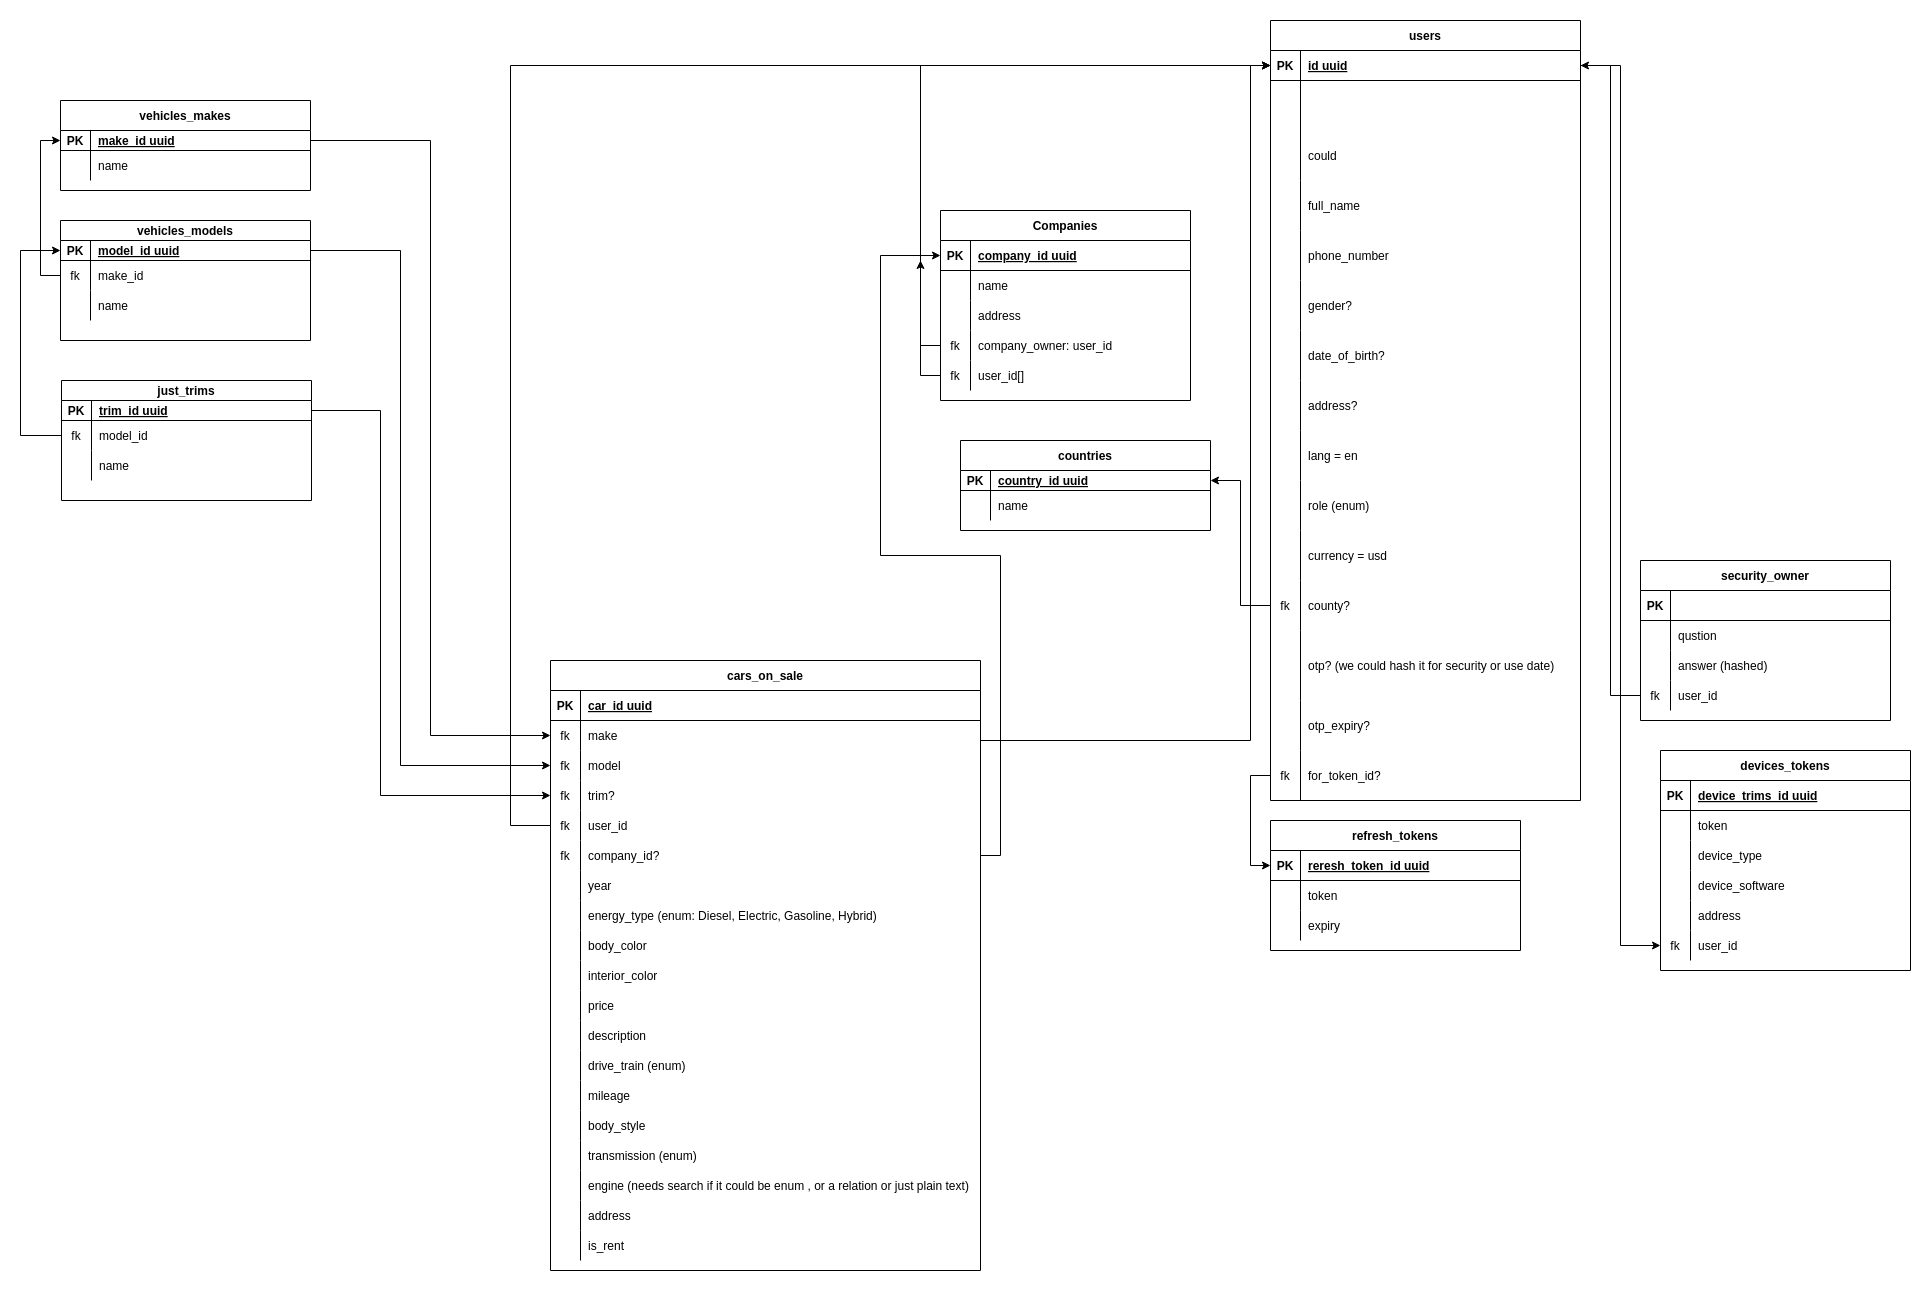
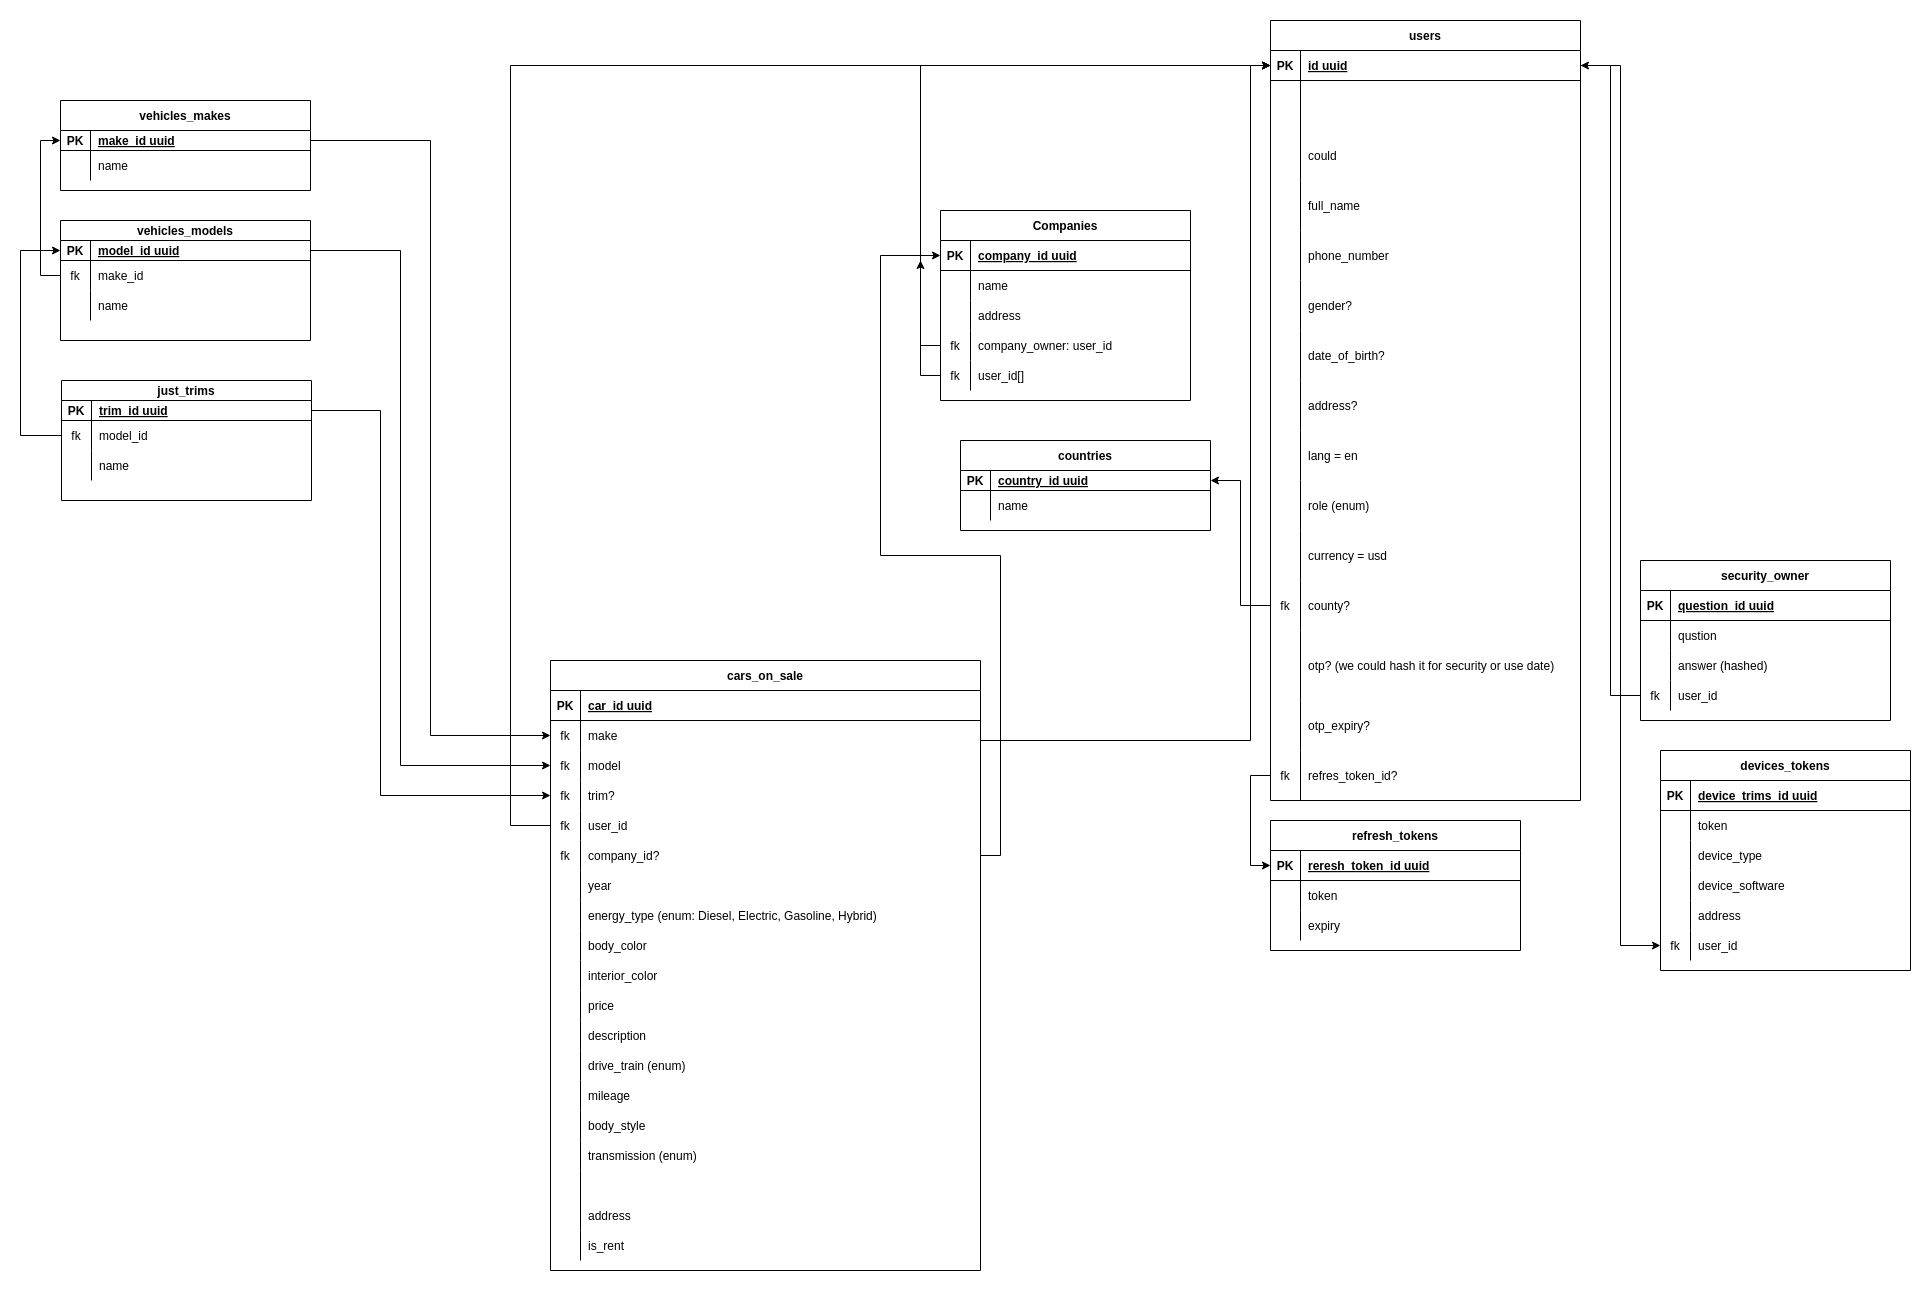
+ <mxCell id="80" value="question_id uuid" style="shape=partialRectangle;overflow=hidden;connectable=0;fillColor=none;top=0;left=0;bottom=0;right=0;align=left;spacingLeft=6;fontStyle=5;" vertex="1" parent="78"><mxGeometry x="30" width="220" height="30" as="geometry"><mxRectangle width="220" height="30" as="alternateBounds" /></mxGeometry></mxCell>
- <mxCell id="56" value="for_token_id?" style="shape=partialRectangle;overflow=hidden;connectable=0;fillColor=none;top=0;left=0;bottom=0;right=0;align=left;spacingLeft=6;" vertex="1" parent="54"><mxGeometry x="30" width="280.0" height="50" as="geometry"><mxRectangle width="280.0" height="50" as="alternateBounds" /></mxGeometry></mxCell>
+ <mxCell id="56" value="refres_token_id?" style="shape=partialRectangle;overflow=hidden;connectable=0;fillColor=none;top=0;left=0;bottom=0;right=0;align=left;spacingLeft=6;" vertex="1" parent="54"><mxGeometry x="30" width="280.0" height="50" as="geometry"><mxRectangle width="280.0" height="50" as="alternateBounds" /></mxGeometry></mxCell>
- <mxCell id="197" value="engine (needs search if it could be enum , or a relation or just plain text)" style="shape=partialRectangle;overflow=hidden;connectable=0;fillColor=none;top=0;left=0;bottom=0;right=0;align=left;spacingLeft=6;" vertex="1" parent="195"><mxGeometry x="30" width="400.0" height="30" as="geometry"><mxRectangle width="400.0" height="30" as="alternateBounds" /></mxGeometry></mxCell>
